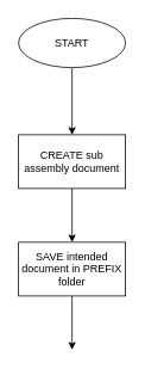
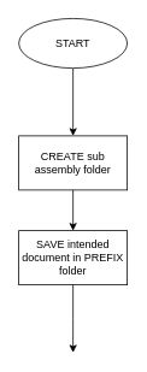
- <mxCell id="5" value="CREATE sub assembly document" style="whiteSpace=wrap;html=1;" vertex="1" parent="1"><mxGeometry x="20" y="150" width="120" height="60" as="geometry" /></mxCell>
+ <mxCell id="5" value="CREATE sub assembly folder" style="whiteSpace=wrap;html=1;" vertex="1" parent="1"><mxGeometry x="20" y="150" width="120" height="60" as="geometry" /></mxCell>
- <mxCell id="7" value="SAVE intended document in PREFIX folder" style="whiteSpace=wrap;html=1;" vertex="1" parent="1"><mxGeometry x="20" y="270" width="120" height="60" as="geometry" /></mxCell>
+ <mxCell id="7" value="SAVE intended document in PREFIX folder" style="whiteSpace=wrap;html=1;" vertex="1" parent="1"><mxGeometry x="20" y="255" width="120" height="60" as="geometry" /></mxCell>
